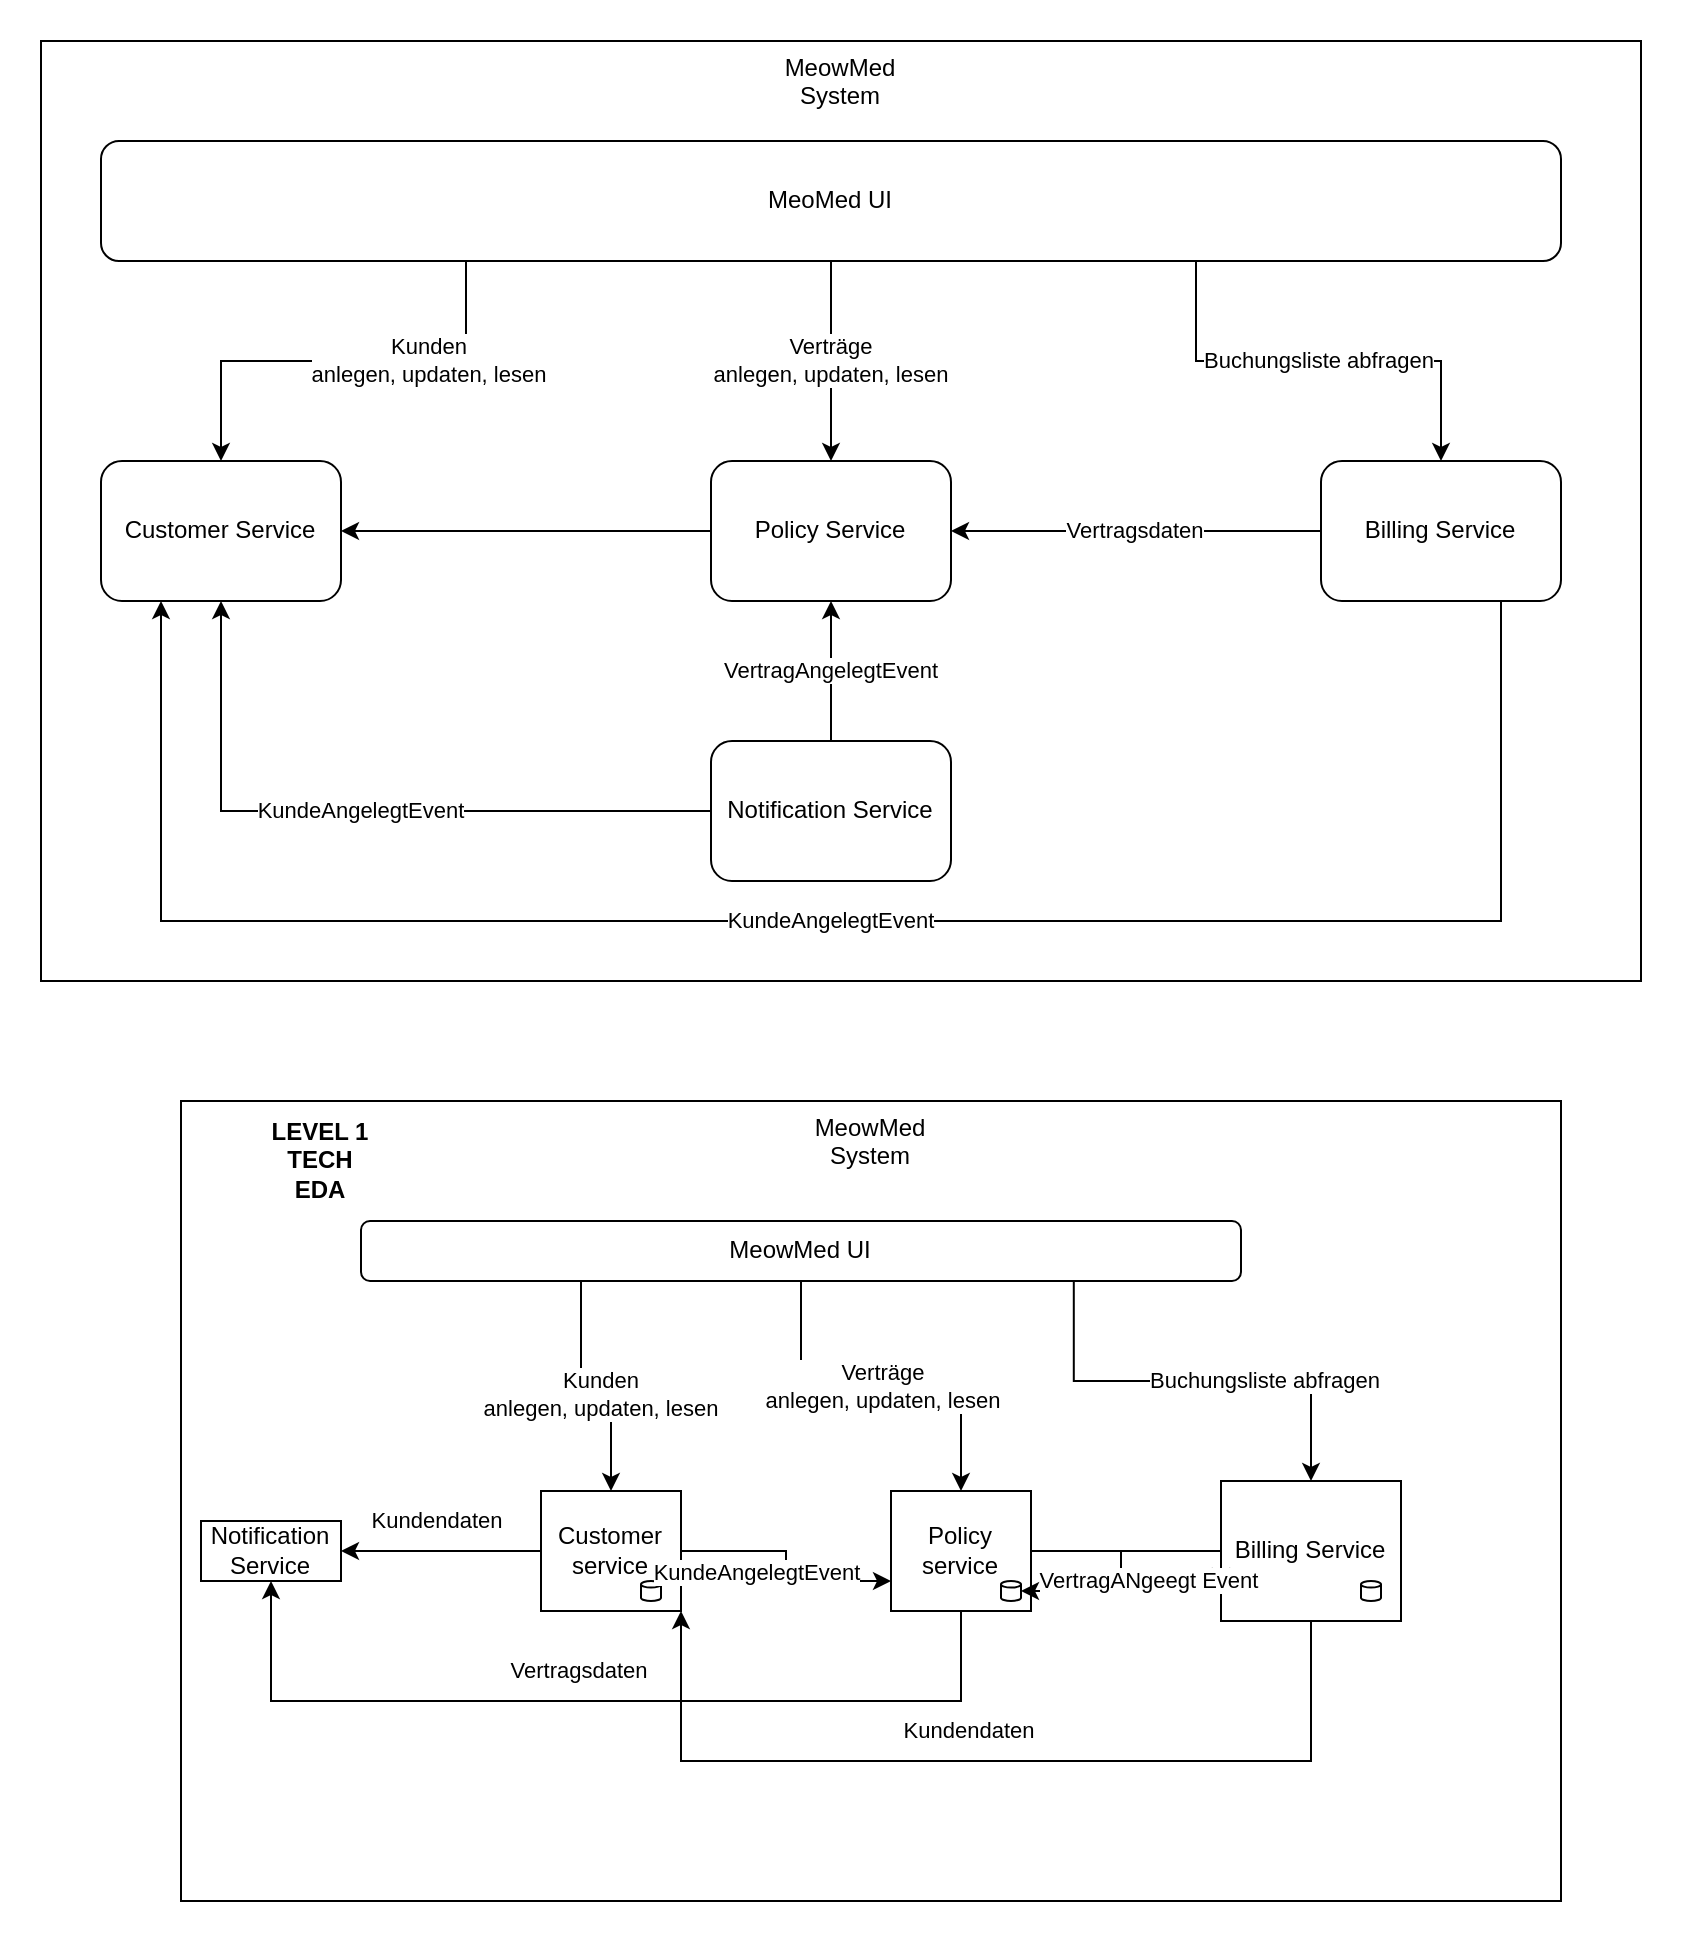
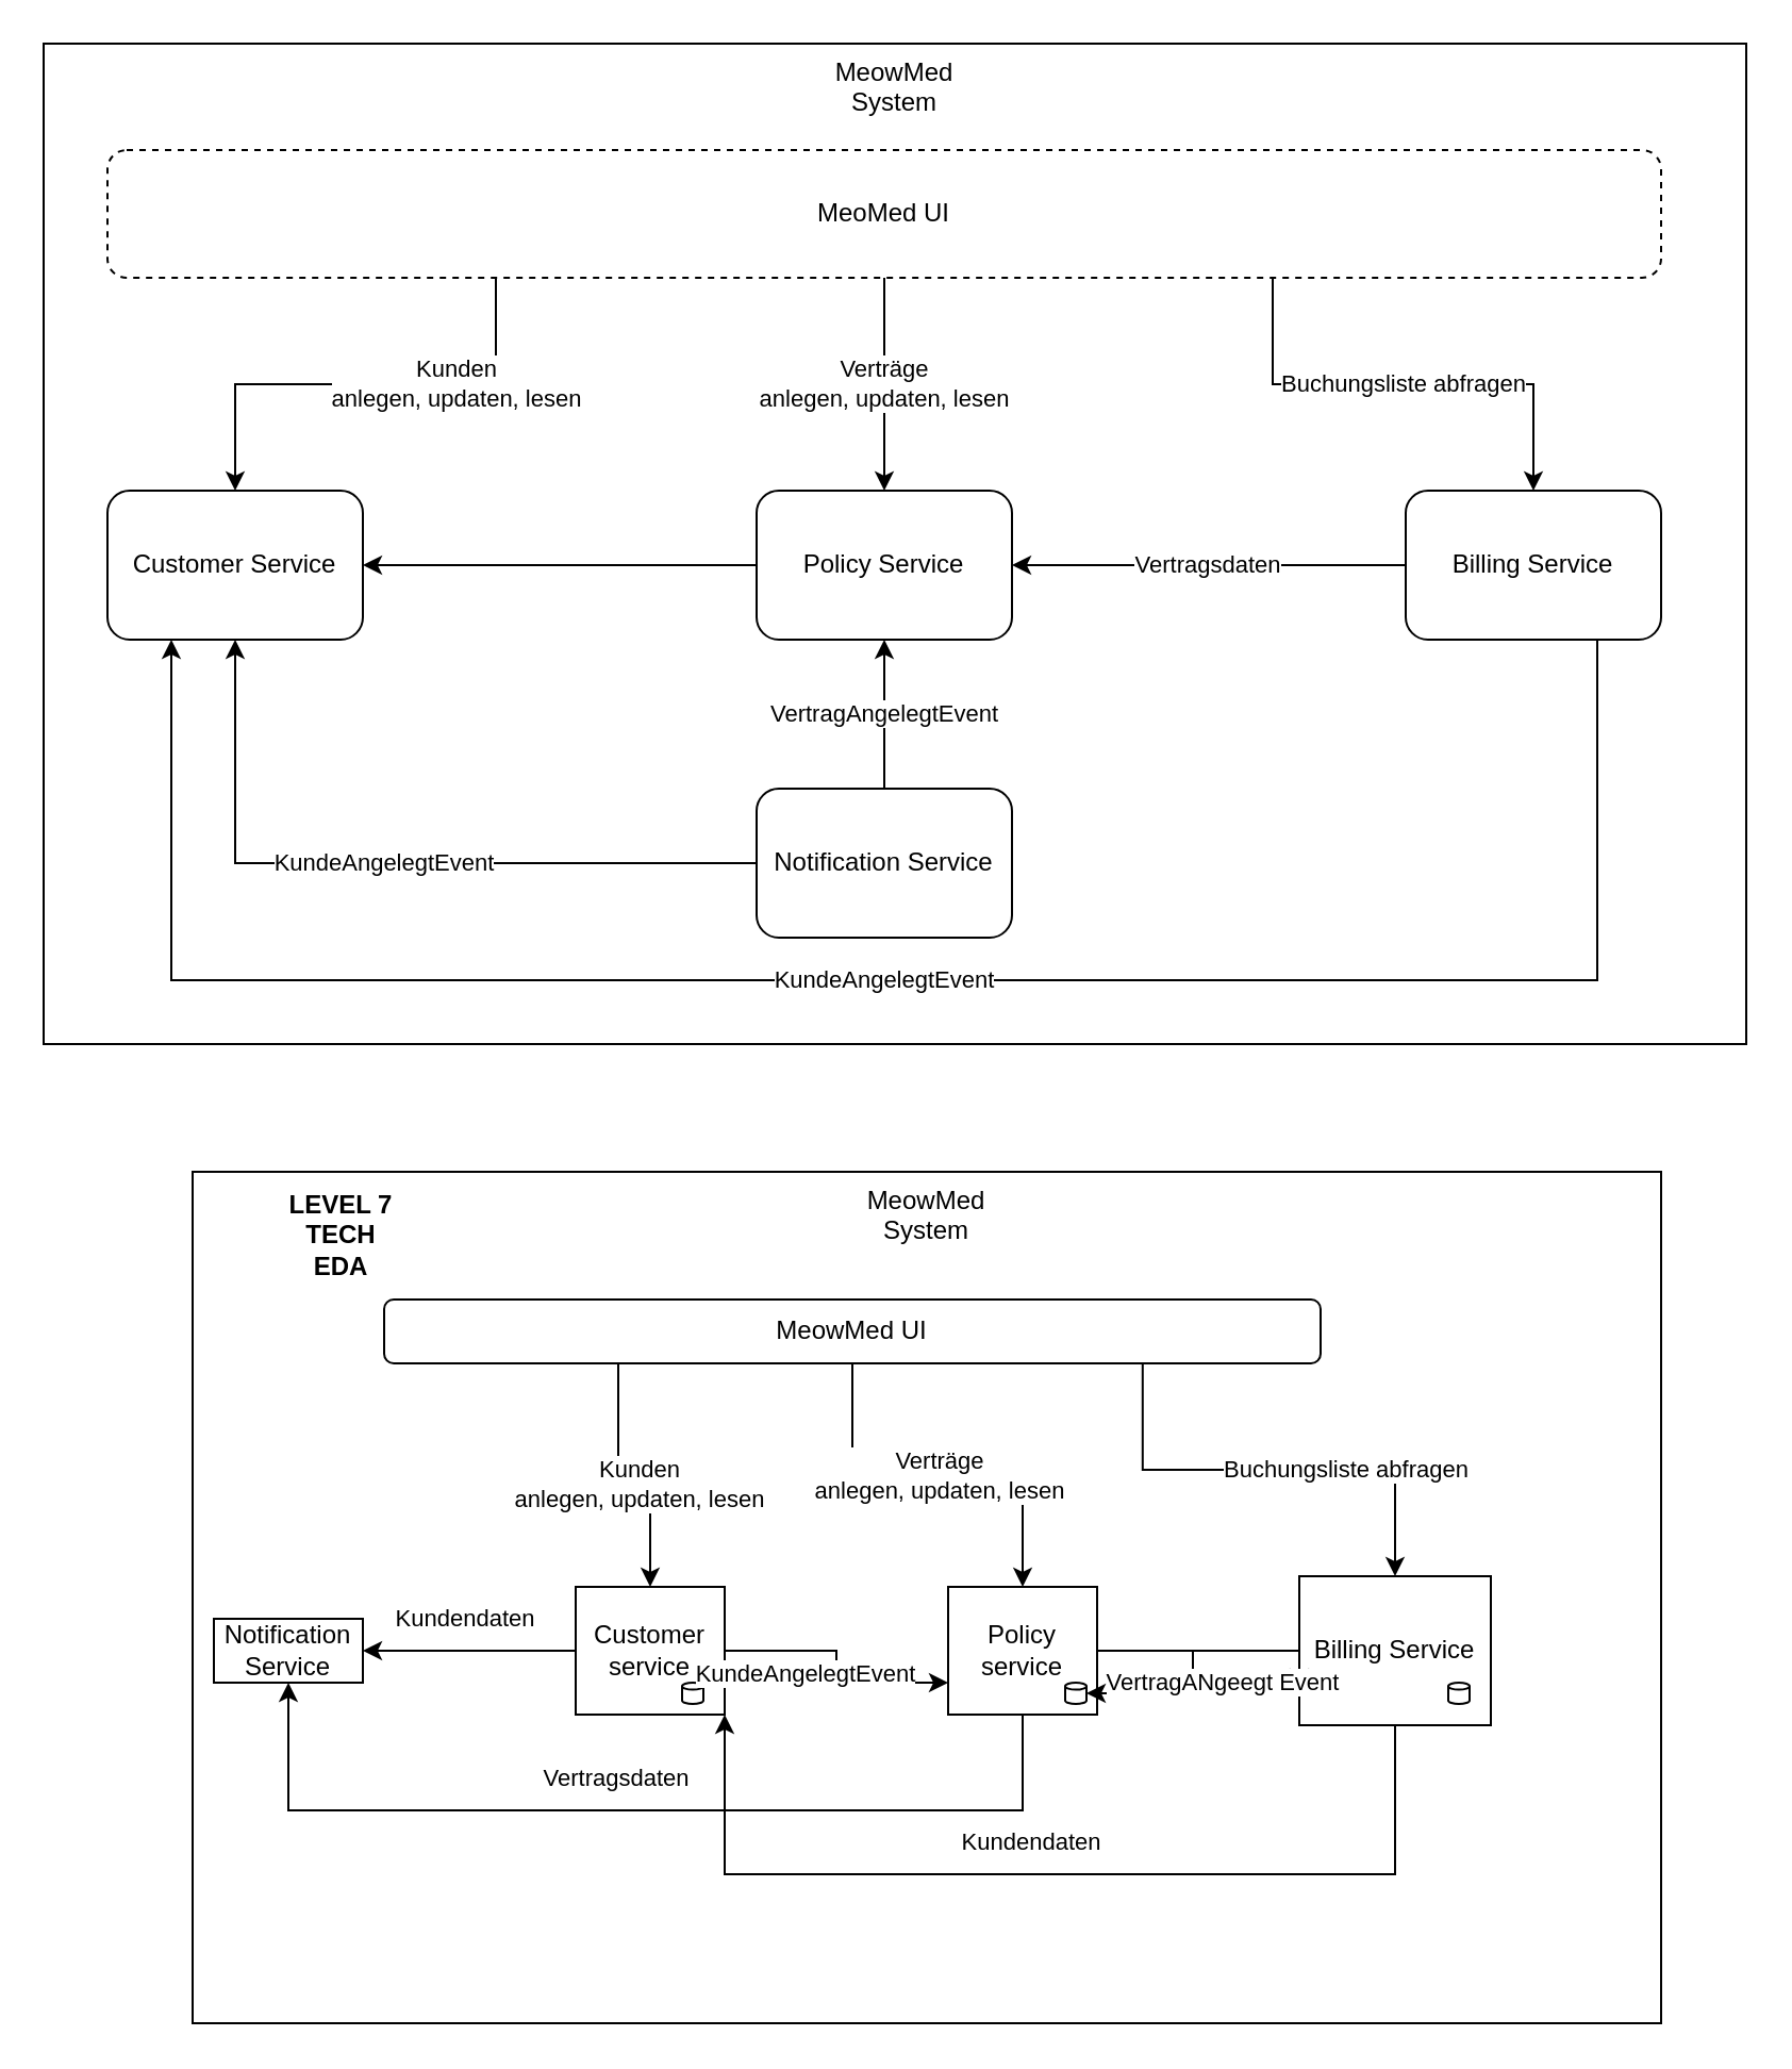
- <mxCell id="3" value="MeoMed UI" style="rounded=1;whiteSpace=wrap;html=1;" vertex="1" parent="1"><mxGeometry x="50" y="70" width="730" height="60" as="geometry" /></mxCell>
+ <mxCell id="3" value="MeoMed UI" style="rounded=1;whiteSpace=wrap;html=1;dashed=1;" vertex="1" parent="1"><mxGeometry x="50" y="70" width="730" height="60" as="geometry" /></mxCell>
- <mxCell id="35" value="&lt;b&gt;LEVEL 1 TECH EDA&lt;/b&gt;" style="text;html=1;strokeColor=none;fillColor=none;align=center;verticalAlign=middle;whiteSpace=wrap;rounded=0;" vertex="1" parent="1"><mxGeometry x="130" y="565" width="60" height="30" as="geometry" /></mxCell>
+ <mxCell id="35" value="&lt;b&gt;LEVEL 7 TECH EDA&lt;/b&gt;" style="text;html=1;strokeColor=none;fillColor=none;align=center;verticalAlign=middle;whiteSpace=wrap;rounded=0;" vertex="1" parent="1"><mxGeometry x="130" y="565" width="60" height="30" as="geometry" /></mxCell>
